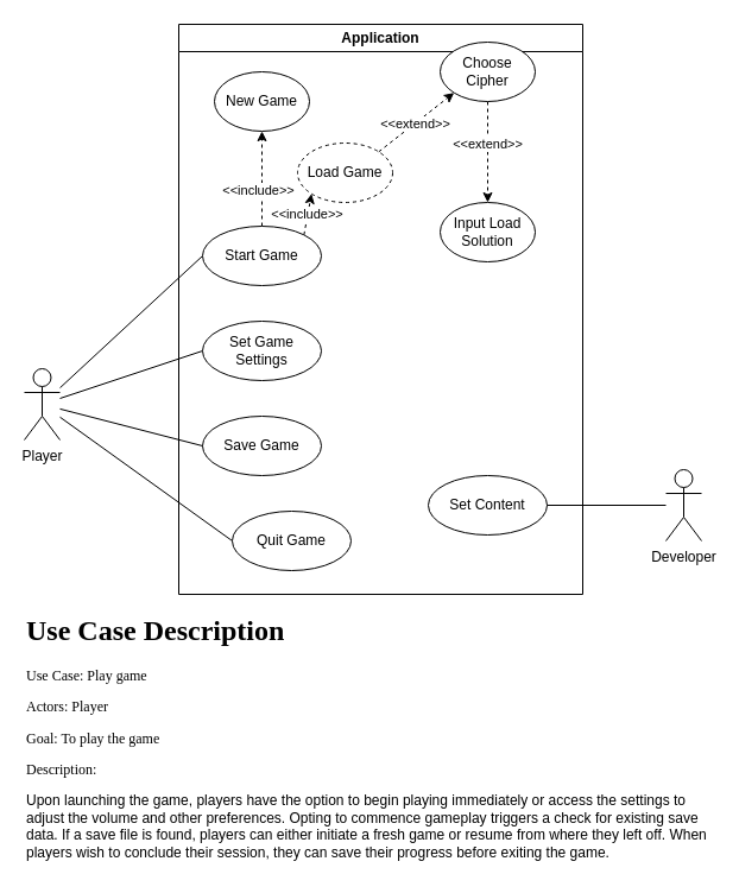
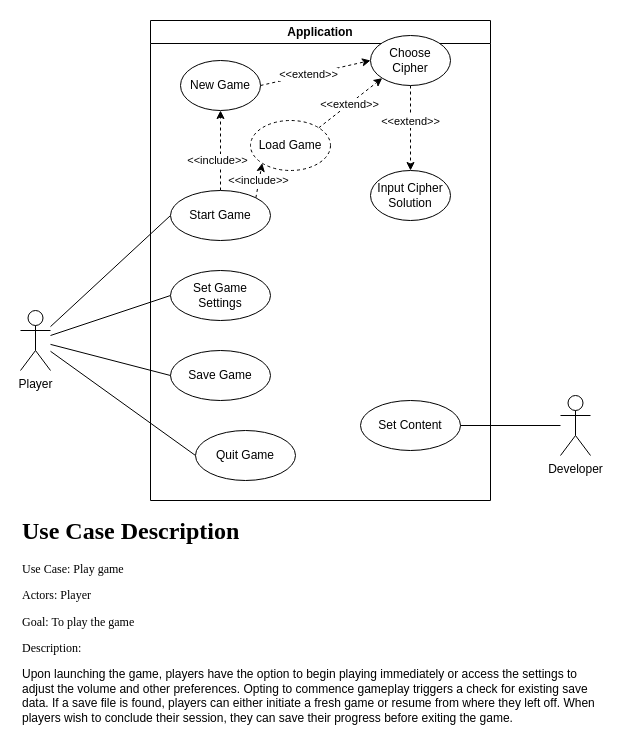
+ <mxCell id="23" style="rounded=0;orthogonalLoop=1;jettySize=auto;html=1;entryX=0;entryY=0.5;entryDx=0;entryDy=0;dashed=1;exitX=1;exitY=0.5;exitDx=0;exitDy=0;" edge="1" parent="6" source="7" target="20"><mxGeometry relative="1" as="geometry"><mxPoint x="180" y="170" as="sourcePoint" /><mxPoint x="180" y="210" as="targetPoint" /></mxGeometry></mxCell>
+ <mxCell id="24" value="&amp;lt;&amp;lt;extend&amp;gt;&amp;gt;" style="edgeLabel;html=1;align=center;verticalAlign=middle;resizable=0;points=[];" vertex="1" connectable="0" parent="23"><mxGeometry x="-0.059" relative="1" as="geometry"><mxPoint x="-4" as="offset" /></mxGeometry></mxCell>
- <mxCell id="22" value="Input Load Solution" style="ellipse;whiteSpace=wrap;html=1;" parent="6" vertex="1"><mxGeometry x="220" y="150" width="80" height="50" as="geometry" /></mxCell>
+ <mxCell id="22" value="Input Cipher Solution" style="ellipse;whiteSpace=wrap;html=1;" parent="6" vertex="1"><mxGeometry x="220" y="150" width="80" height="50" as="geometry" /></mxCell>
